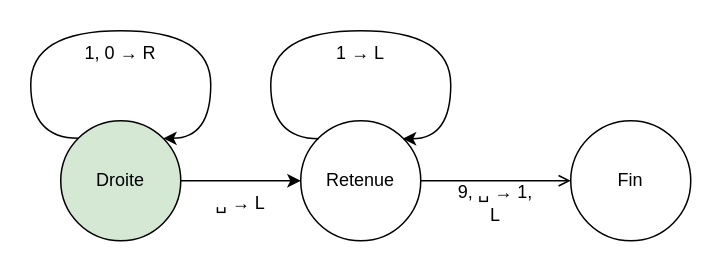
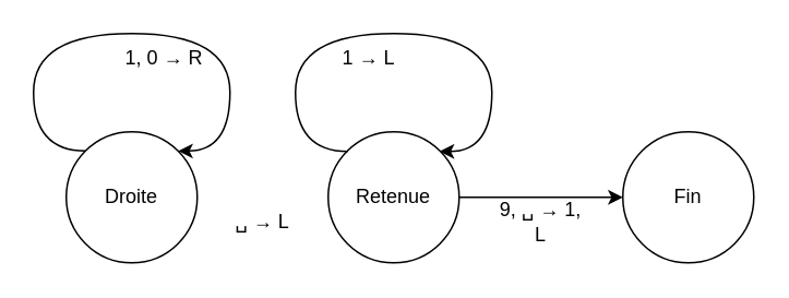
- <mxCell id="8" value="1, 0&amp;nbsp;→ R" style="text;strokeColor=none;align=center;fillColor=none;html=1;verticalAlign=middle;whiteSpace=wrap;rounded=0;" vertex="1" parent="1"><mxGeometry x="50" y="20" width="60" height="30" as="geometry" /></mxCell>
+ <mxCell id="8" value="1, 0&amp;nbsp;→ R" style="text;strokeColor=none;align=center;fillColor=none;html=1;verticalAlign=middle;whiteSpace=wrap;rounded=0;" vertex="1" parent="1"><mxGeometry x="70" y="20" width="60" height="30" as="geometry" /></mxCell>
- <mxCell id="11" value="1 → L" style="text;strokeColor=none;align=center;fillColor=none;html=1;verticalAlign=middle;whiteSpace=wrap;rounded=0;" vertex="1" parent="1"><mxGeometry x="210" y="20" width="60" height="30" as="geometry" /></mxCell>
+ <mxCell id="11" value="1 → L" style="text;strokeColor=none;align=center;fillColor=none;html=1;verticalAlign=middle;whiteSpace=wrap;rounded=0;" vertex="1" parent="1"><mxGeometry x="195" y="20" width="60" height="30" as="geometry" /></mxCell>
- <mxCell id="3" value="Droite" style="ellipse;whiteSpace=wrap;html=1;aspect=fixed;fillColor=#d5e8d4;" vertex="1" parent="1"><mxGeometry x="40" y="80" width="80" height="80" as="geometry" /></mxCell>
+ <mxCell id="3" value="Droite" style="ellipse;whiteSpace=wrap;html=1;aspect=fixed;" vertex="1" parent="1"><mxGeometry x="40" y="80" width="80" height="80" as="geometry" /></mxCell>
- <mxCell id="2" style="edgeStyle=orthogonalEdgeStyle;curved=1;rounded=0;orthogonalLoop=1;jettySize=auto;html=1;exitX=1;exitY=0.5;exitDx=0;exitDy=0;entryX=0;entryY=0.5;entryDx=0;entryDy=0;" edge="1" parent="1" source="3" target="5"><mxGeometry relative="1" as="geometry" /></mxCell>
- <mxCell id="4" style="edgeStyle=orthogonalEdgeStyle;curved=1;rounded=0;orthogonalLoop=1;jettySize=auto;html=1;exitX=1;exitY=0.5;exitDx=0;exitDy=0;entryX=0;entryY=0.5;entryDx=0;entryDy=0;endArrow=open;" edge="1" parent="1" source="5" target="6"><mxGeometry relative="1" as="geometry" /></mxCell>
+ <mxCell id="4" style="edgeStyle=orthogonalEdgeStyle;curved=1;rounded=0;orthogonalLoop=1;jettySize=auto;html=1;exitX=1;exitY=0.5;exitDx=0;exitDy=0;entryX=0;entryY=0.5;entryDx=0;entryDy=0;" edge="1" parent="1" source="5" target="6"><mxGeometry relative="1" as="geometry" /></mxCell>
